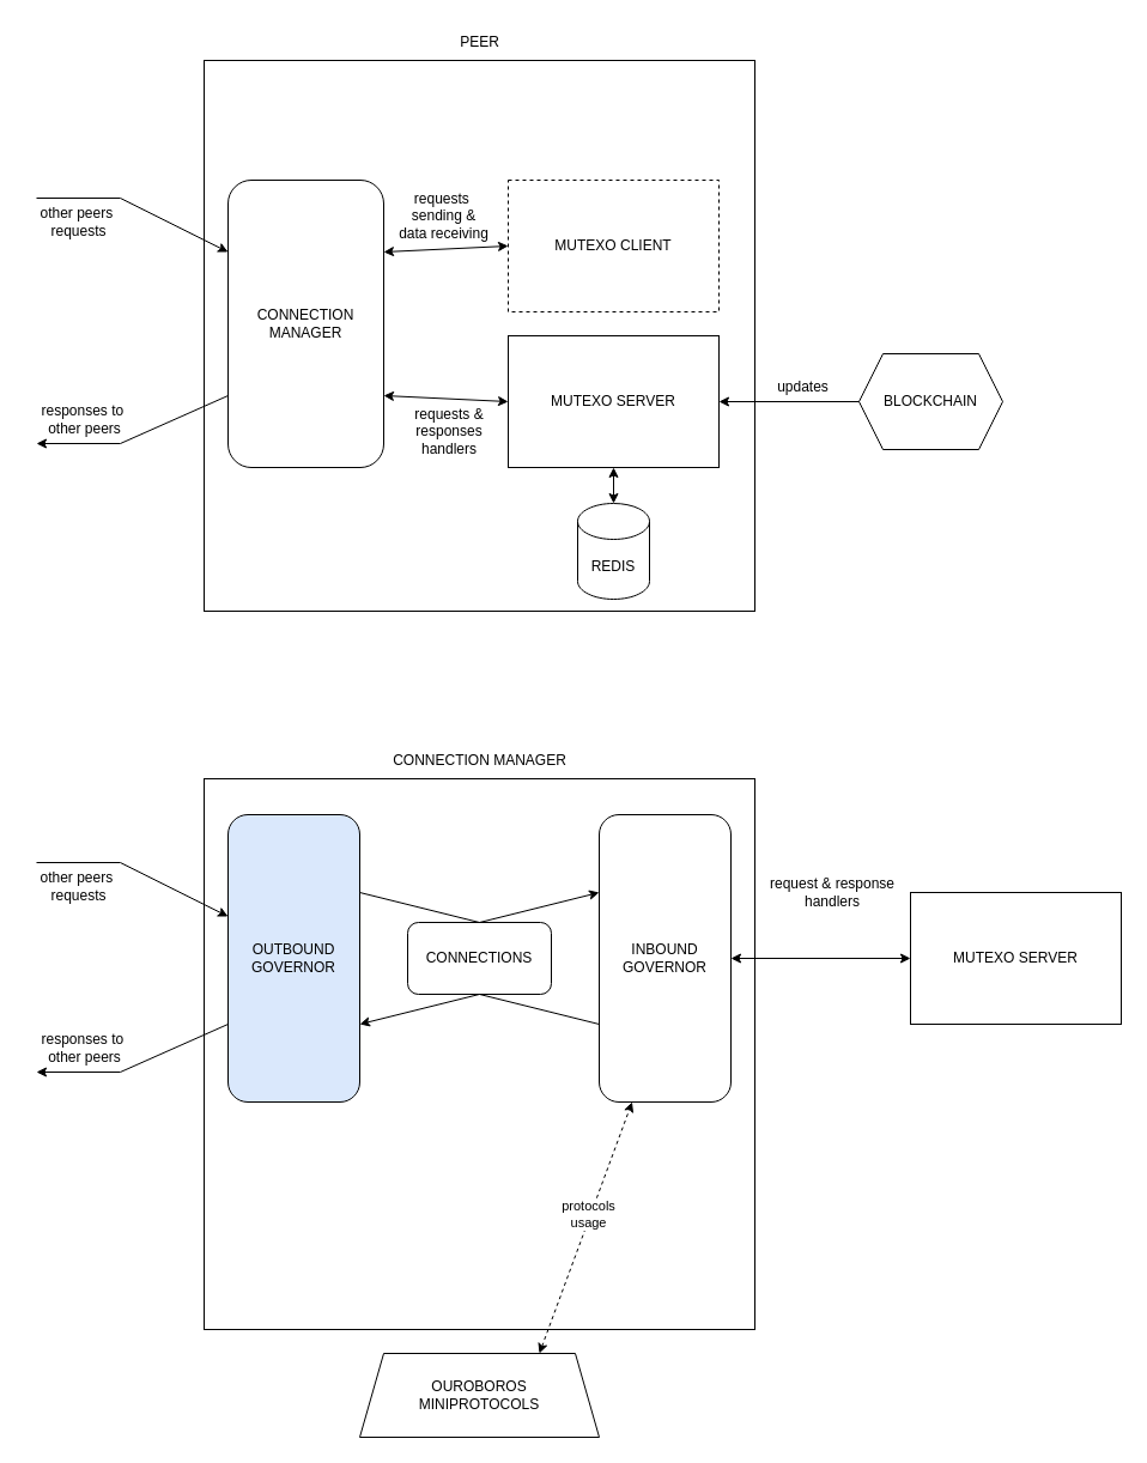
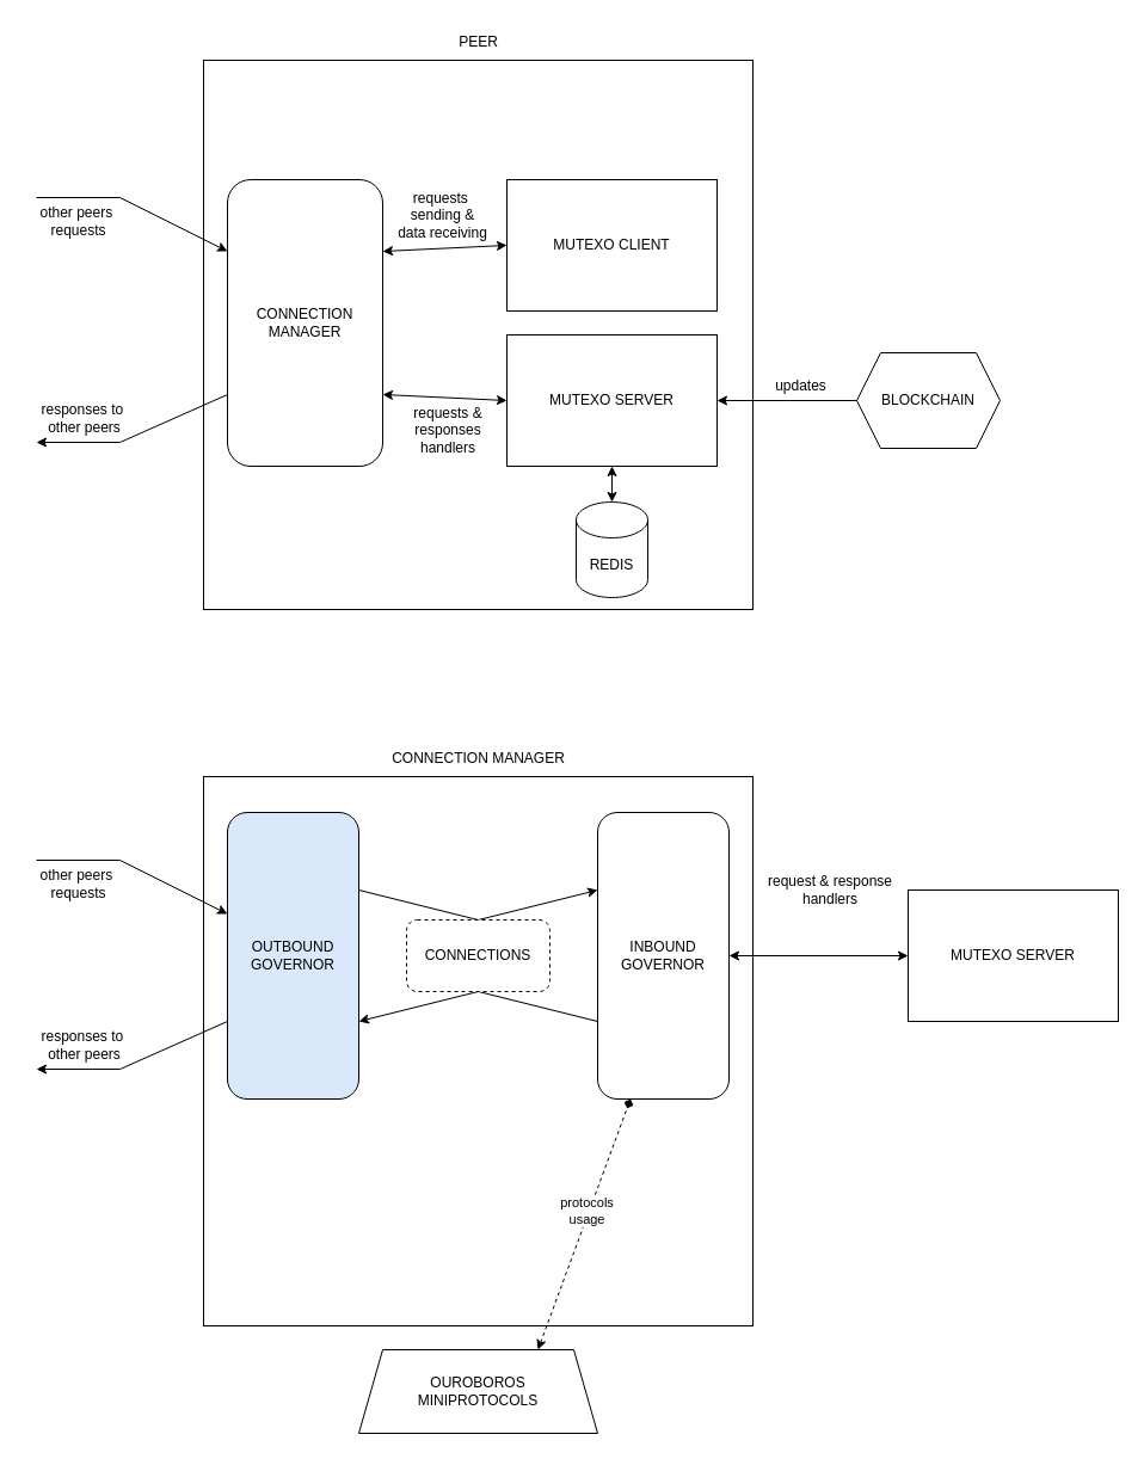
- <mxCell id="7" value="MUTEXO CLIENT" style="rounded=0;whiteSpace=wrap;html=1;dashed=1;" vertex="1" parent="1"><mxGeometry x="424" y="150" width="176" height="110" as="geometry" /></mxCell>
+ <mxCell id="7" value="MUTEXO CLIENT" style="rounded=0;whiteSpace=wrap;html=1;" vertex="1" parent="1"><mxGeometry x="424" y="150" width="176" height="110" as="geometry" /></mxCell>
- <mxCell id="32" value="CONNECTIONS" style="rounded=1;whiteSpace=wrap;html=1;" vertex="1" parent="1"><mxGeometry x="340" y="770" width="120" height="60" as="geometry" /></mxCell>
+ <mxCell id="32" value="CONNECTIONS" style="rounded=1;whiteSpace=wrap;html=1;dashed=1;" vertex="1" parent="1"><mxGeometry x="340" y="770" width="120" height="60" as="geometry" /></mxCell>
- <mxCell id="23" value="" style="endArrow=classic;startArrow=classic;html=1;rounded=0;exitX=0.75;exitY=0;exitDx=0;exitDy=0;entryX=0.25;entryY=1;entryDx=0;entryDy=0;dashed=1;" edge="1" parent="1" source="21" target="22"><mxGeometry width="50" height="50" relative="1" as="geometry"><mxPoint x="360" y="1020" as="sourcePoint" /><mxPoint x="263" y="930" as="targetPoint" /></mxGeometry></mxCell>
+ <mxCell id="23" value="" style="endArrow=diamond;startArrow=classic;html=1;rounded=0;exitX=0.75;exitY=0;exitDx=0;exitDy=0;entryX=0.25;entryY=1;entryDx=0;entryDy=0;dashed=1;" edge="1" parent="1" source="21" target="22"><mxGeometry width="50" height="50" relative="1" as="geometry"><mxPoint x="360" y="1020" as="sourcePoint" /><mxPoint x="263" y="930" as="targetPoint" /></mxGeometry></mxCell>
